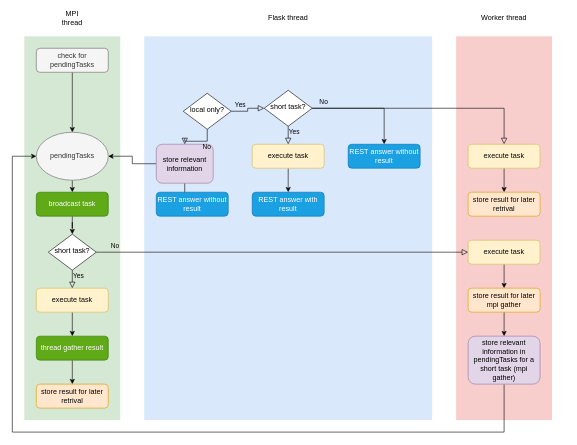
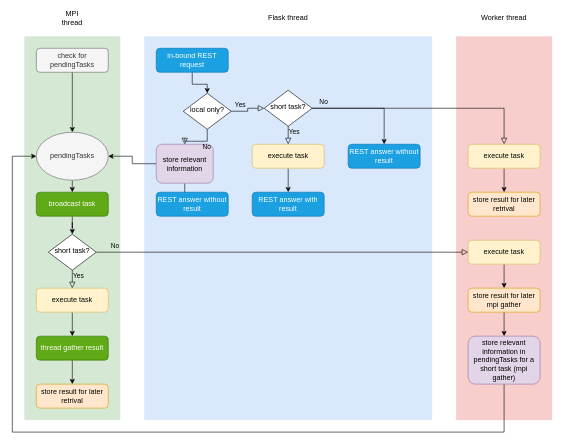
+ <mxCell id="6" value="in-bound REST request " style="rounded=1;whiteSpace=wrap;html=1;fontSize=12;glass=0;strokeWidth=1;shadow=0;fillColor=#1ba1e2;fontColor=#ffffff;strokeColor=#006EAF;" parent="1" vertex="1"><mxGeometry x="260" y="80" width="120" height="40" as="geometry" /></mxCell>
+ <mxCell id="5" style="edgeStyle=orthogonalEdgeStyle;rounded=0;orthogonalLoop=1;jettySize=auto;html=1;" edge="1" parent="1" source="6" target="16"><mxGeometry relative="1" as="geometry" /></mxCell>
